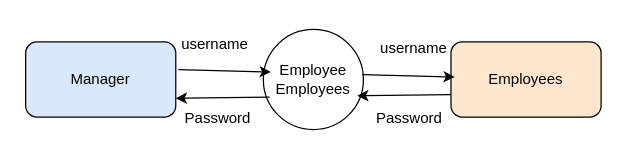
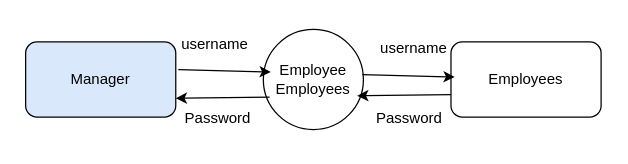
- <mxCell id="4" value="Employees" style="rounded=1;whiteSpace=wrap;html=1;fillColor=#ffe6cc;" vertex="1" parent="1"><mxGeometry x="360" y="33" width="120" height="60" as="geometry" /></mxCell>
+ <mxCell id="4" value="Employees" style="rounded=1;whiteSpace=wrap;html=1;" vertex="1" parent="1"><mxGeometry x="360" y="33" width="120" height="60" as="geometry" /></mxCell>
